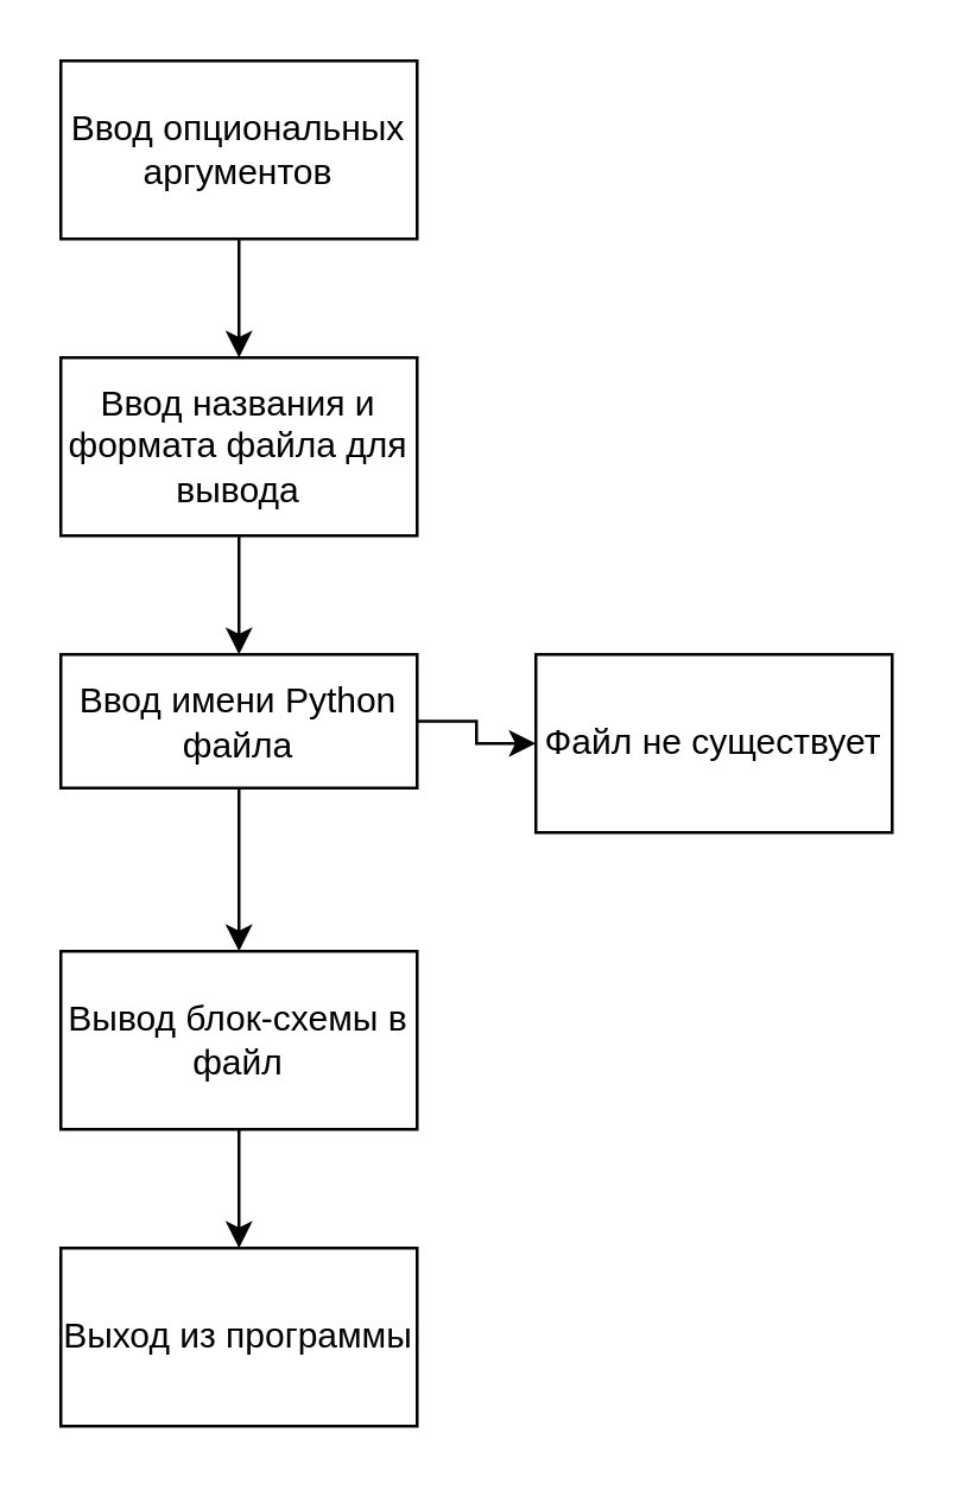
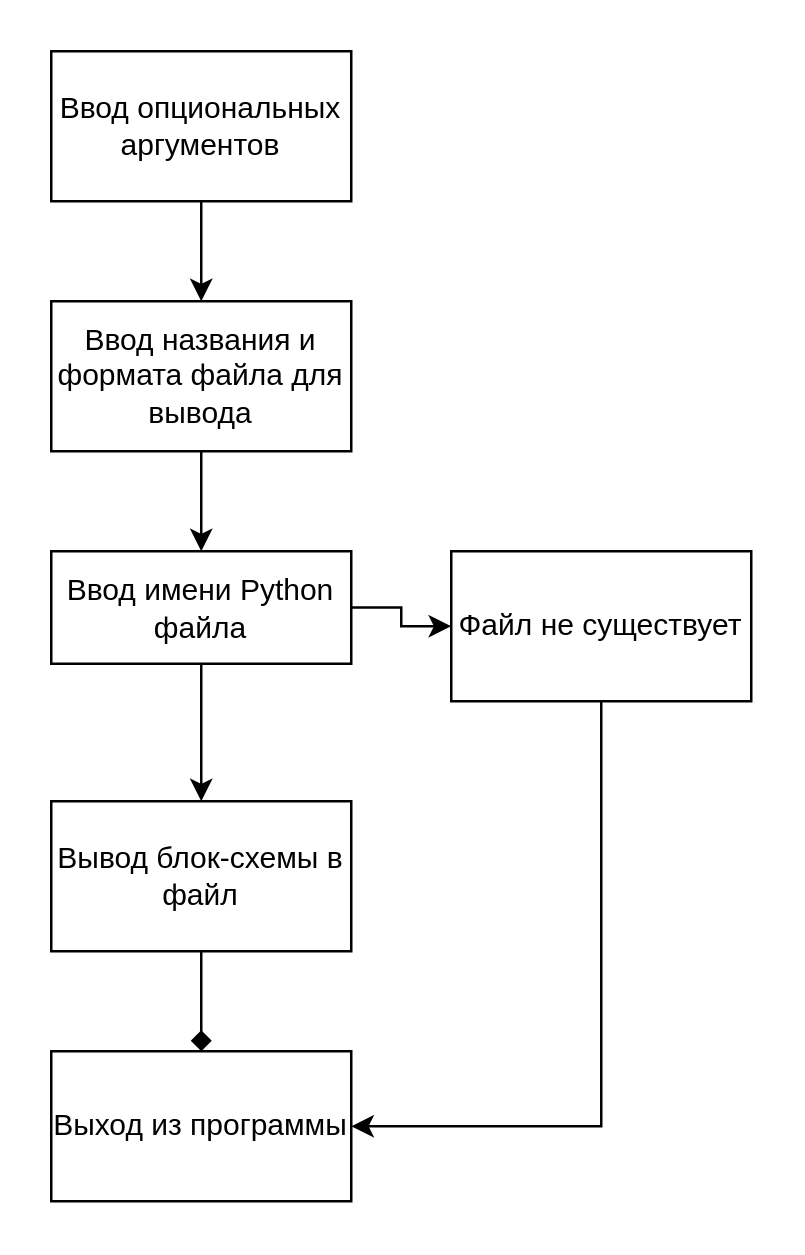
+ <mxCell id="12" style="edgeStyle=orthogonalEdgeStyle;rounded=0;orthogonalLoop=1;jettySize=auto;html=1;entryX=1;entryY=0.5;entryDx=0;entryDy=0;" edge="1" parent="1" source="13" target="9"><mxGeometry relative="1" as="geometry"><Array as="points"><mxPoint x="240" y="450" /></Array></mxGeometry></mxCell>
- <mxCell id="10" style="edgeStyle=orthogonalEdgeStyle;rounded=0;orthogonalLoop=1;jettySize=auto;html=1;entryX=0.5;entryY=0;entryDx=0;entryDy=0;" edge="1" parent="1" source="11" target="9"><mxGeometry relative="1" as="geometry" /></mxCell>
+ <mxCell id="10" style="edgeStyle=orthogonalEdgeStyle;rounded=0;orthogonalLoop=1;jettySize=auto;html=1;entryX=0.5;entryY=0;entryDx=0;entryDy=0;endArrow=diamond;" edge="1" parent="1" source="11" target="9"><mxGeometry relative="1" as="geometry" /></mxCell>
